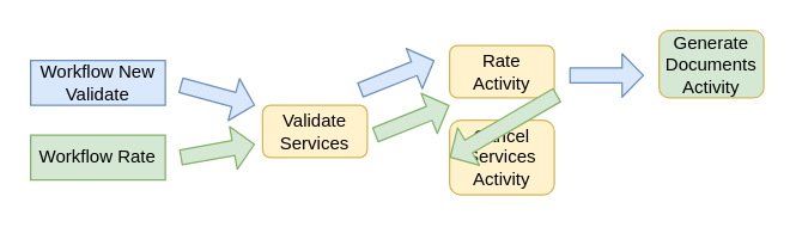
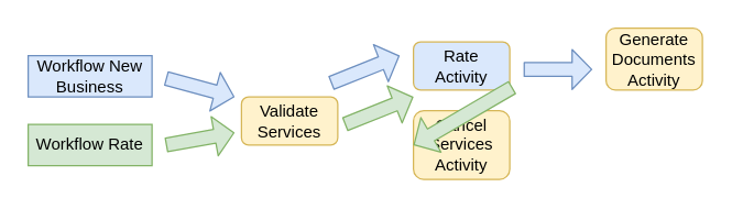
- <mxCell id="6" value="Generate Documents&lt;br&gt;Activity&lt;br&gt;" style="rounded=1;whiteSpace=wrap;html=1;fillColor=#d5e8d4;strokeColor=#d6b656;" vertex="1" parent="1"><mxGeometry x="440" y="20" width="70" height="45" as="geometry" /></mxCell>
+ <mxCell id="6" value="Generate Documents&lt;br&gt;Activity&lt;br&gt;" style="rounded=1;whiteSpace=wrap;html=1;fillColor=#fff2cc;strokeColor=#d6b656;" vertex="1" parent="1"><mxGeometry x="440" y="20" width="70" height="45" as="geometry" /></mxCell>
- <mxCell id="5" value="Rate&lt;br&gt;Activity&lt;br&gt;" style="rounded=1;whiteSpace=wrap;html=1;fillColor=#fff2cc;strokeColor=#d6b656;" vertex="1" parent="1"><mxGeometry x="300" y="30" width="70" height="35" as="geometry" /></mxCell>
+ <mxCell id="5" value="Rate&lt;br&gt;Activity&lt;br&gt;" style="rounded=1;whiteSpace=wrap;html=1;fillColor=#dae8fc;strokeColor=#d6b656;" vertex="1" parent="1"><mxGeometry x="300" y="30" width="70" height="35" as="geometry" /></mxCell>
- <mxCell id="2" value="Workflow New Validate" style="rounded=0;whiteSpace=wrap;html=1;fillColor=#dae8fc;strokeColor=#6c8ebf;" vertex="1" parent="1"><mxGeometry x="20" y="40" width="90" height="30" as="geometry" /></mxCell>
+ <mxCell id="2" value="Workflow New Business" style="rounded=0;whiteSpace=wrap;html=1;fillColor=#dae8fc;strokeColor=#6c8ebf;" vertex="1" parent="1"><mxGeometry x="20" y="40" width="90" height="30" as="geometry" /></mxCell>
